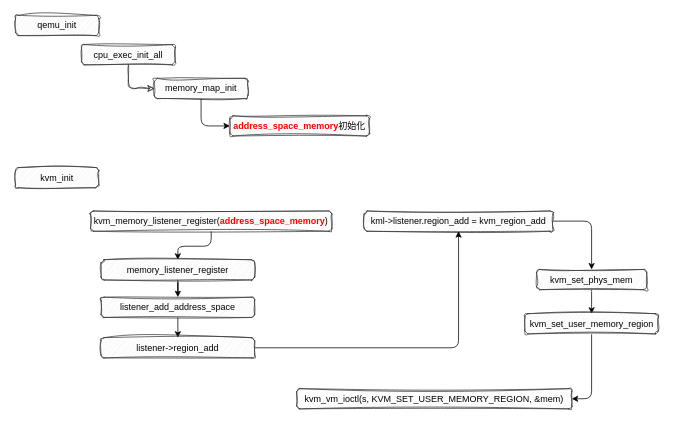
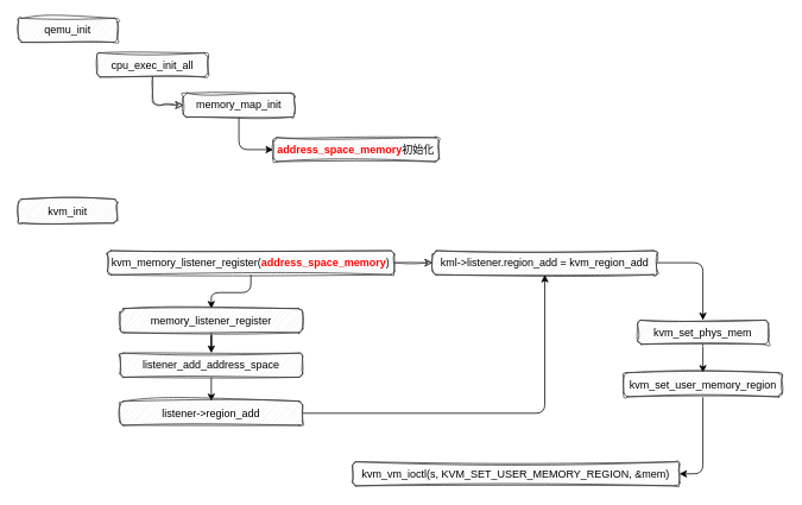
+ <mxCell id="8" style="edgeStyle=orthogonalEdgeStyle;rounded=1;orthogonalLoop=1;jettySize=auto;html=1;exitX=1;exitY=0.5;exitDx=0;exitDy=0;entryX=0;entryY=0.5;entryDx=0;entryDy=0;curved=0;sketch=1;curveFitting=1;jiggle=2;fillColor=#eeeeee;strokeColor=#36393d;" edge="1" parent="1" source="10" target="12"><mxGeometry relative="1" as="geometry" /></mxCell>
